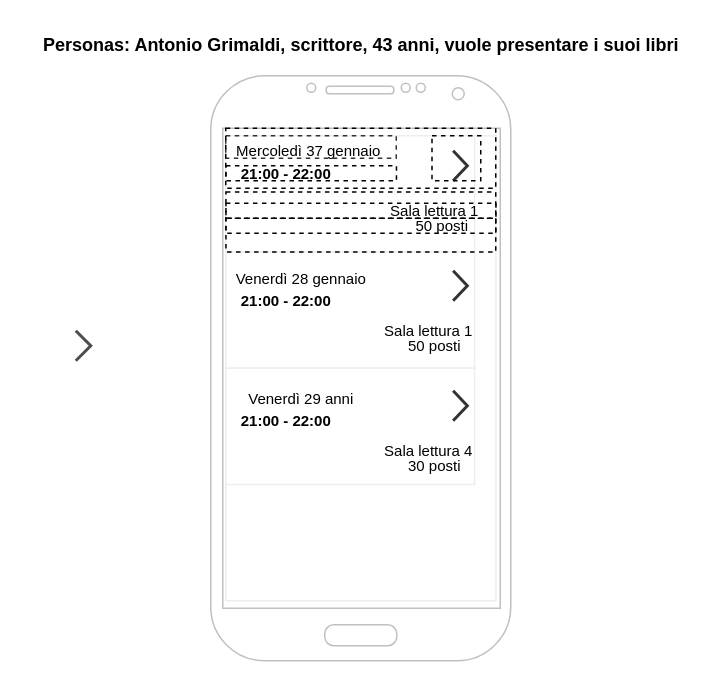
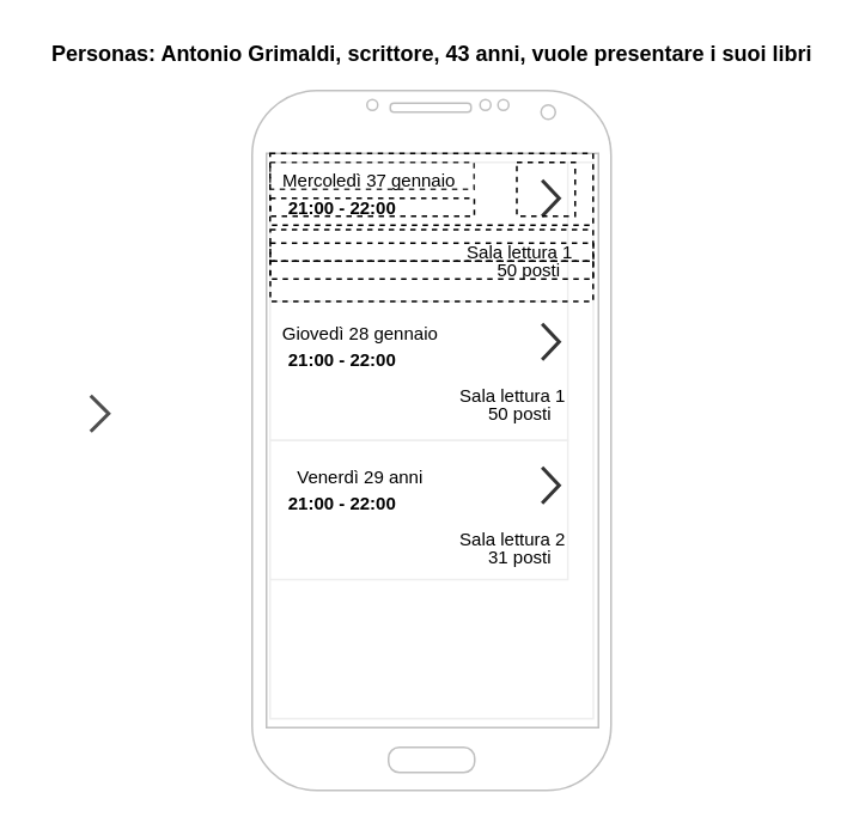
- <mxCell id="11" value="&lt;h5&gt;&lt;font style=&quot;font-weight: normal ; font-size: 10px&quot;&gt;Venerdì 28 gennaio&lt;/font&gt;&lt;/h5&gt;" style="text;html=1;align=center;verticalAlign=middle;resizable=0;points=[];autosize=1;" vertex="1" parent="3"><mxGeometry x="0.133" y="70" width="100" height="50" as="geometry" /></mxCell>
+ <mxCell id="11" value="&lt;h5&gt;&lt;font style=&quot;font-weight: normal ; font-size: 10px&quot;&gt;Giovedì 28 gennaio&lt;/font&gt;&lt;/h5&gt;" style="text;html=1;align=center;verticalAlign=middle;resizable=0;points=[];autosize=1;" vertex="1" parent="3"><mxGeometry x="0.133" y="70" width="100" height="50" as="geometry" /></mxCell>
- <mxCell id="15" value="&lt;font style=&quot;font-size: 10px&quot;&gt;Sala lettura 4&lt;/font&gt;" style="text;html=1;align=center;verticalAlign=middle;resizable=0;points=[];autosize=1;" vertex="1" parent="3"><mxGeometry x="99.606" y="200" width="70" height="20" as="geometry" /></mxCell>
+ <mxCell id="15" value="&lt;font style=&quot;font-size: 10px&quot;&gt;Sala lettura 2&lt;/font&gt;" style="text;html=1;align=center;verticalAlign=middle;resizable=0;points=[];autosize=1;" vertex="1" parent="3"><mxGeometry x="99.606" y="200" width="70" height="20" as="geometry" /></mxCell>
- <mxCell id="18" value="&lt;font style=&quot;font-size: 10px&quot;&gt;30 posti&lt;/font&gt;" style="text;html=1;align=center;verticalAlign=middle;resizable=0;points=[];autosize=1;" vertex="1" parent="3"><mxGeometry x="113.684" y="210" width="50" height="20" as="geometry" /></mxCell>
+ <mxCell id="18" value="&lt;font style=&quot;font-size: 10px&quot;&gt;31 posti&lt;/font&gt;" style="text;html=1;align=center;verticalAlign=middle;resizable=0;points=[];autosize=1;" vertex="1" parent="3"><mxGeometry x="113.684" y="210" width="50" height="20" as="geometry" /></mxCell>
